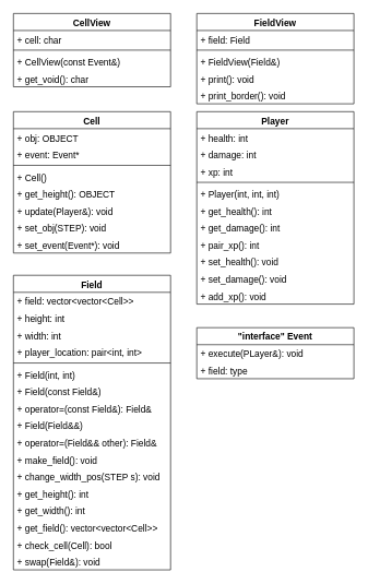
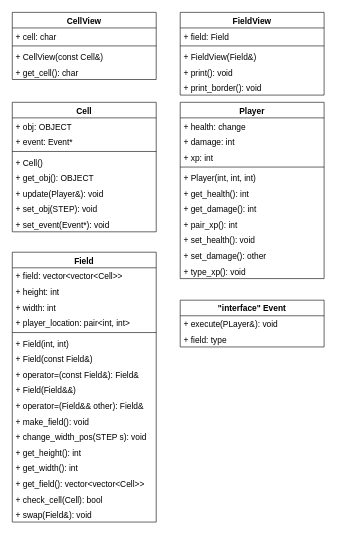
- <mxCell id="14" value="+ CellView(const Event&amp;)" style="text;strokeColor=none;fillColor=none;align=left;verticalAlign=top;spacingLeft=4;spacingRight=4;overflow=hidden;rotatable=0;points=[[0,0.5],[1,0.5]];portConstraint=eastwest;labelBackgroundColor=none;labelBorderColor=none;fontFamily=Helvetica;fontSize=14;html=0;" vertex="1" parent="11"><mxGeometry y="60" width="240" height="26" as="geometry" /></mxCell>
+ <mxCell id="14" value="+ CellView(const Cell&amp;)" style="text;strokeColor=none;fillColor=none;align=left;verticalAlign=top;spacingLeft=4;spacingRight=4;overflow=hidden;rotatable=0;points=[[0,0.5],[1,0.5]];portConstraint=eastwest;labelBackgroundColor=none;labelBorderColor=none;fontFamily=Helvetica;fontSize=14;html=0;" vertex="1" parent="11"><mxGeometry y="60" width="240" height="26" as="geometry" /></mxCell>
- <mxCell id="15" value="+ get_void(): char" style="text;strokeColor=none;fillColor=none;align=left;verticalAlign=top;spacingLeft=4;spacingRight=4;overflow=hidden;rotatable=0;points=[[0,0.5],[1,0.5]];portConstraint=eastwest;labelBackgroundColor=none;labelBorderColor=none;fontFamily=Helvetica;fontSize=14;html=0;" vertex="1" parent="11"><mxGeometry y="86" width="240" height="26" as="geometry" /></mxCell>
+ <mxCell id="15" value="+ get_cell(): char" style="text;strokeColor=none;fillColor=none;align=left;verticalAlign=top;spacingLeft=4;spacingRight=4;overflow=hidden;rotatable=0;points=[[0,0.5],[1,0.5]];portConstraint=eastwest;labelBackgroundColor=none;labelBorderColor=none;fontFamily=Helvetica;fontSize=14;html=0;" vertex="1" parent="11"><mxGeometry y="86" width="240" height="26" as="geometry" /></mxCell>
- <mxCell id="41" value="+ health: int " style="text;strokeColor=none;fillColor=none;align=left;verticalAlign=top;spacingLeft=4;spacingRight=4;overflow=hidden;rotatable=0;points=[[0,0.5],[1,0.5]];portConstraint=eastwest;fontSize=14;fontFamily=Helvetica;labelBackgroundColor=none;labelBorderColor=none;" vertex="1" parent="40"><mxGeometry y="26" width="240" height="26" as="geometry" /></mxCell>
+ <mxCell id="41" value="+ health: change " style="text;strokeColor=none;fillColor=none;align=left;verticalAlign=top;spacingLeft=4;spacingRight=4;overflow=hidden;rotatable=0;points=[[0,0.5],[1,0.5]];portConstraint=eastwest;fontSize=14;fontFamily=Helvetica;labelBackgroundColor=none;labelBorderColor=none;" vertex="1" parent="40"><mxGeometry y="26" width="240" height="26" as="geometry" /></mxCell>
- <mxCell id="7" value="+ get_height(): OBJECT" style="text;strokeColor=none;fillColor=none;align=left;verticalAlign=top;spacingLeft=4;spacingRight=4;overflow=hidden;rotatable=0;points=[[0,0.5],[1,0.5]];portConstraint=eastwest;fontSize=14;" vertex="1" parent="2"><mxGeometry y="112" width="240" height="26" as="geometry" /></mxCell>
+ <mxCell id="7" value="+ get_obj(): OBJECT" style="text;strokeColor=none;fillColor=none;align=left;verticalAlign=top;spacingLeft=4;spacingRight=4;overflow=hidden;rotatable=0;points=[[0,0.5],[1,0.5]];portConstraint=eastwest;fontSize=14;" vertex="1" parent="2"><mxGeometry y="112" width="240" height="26" as="geometry" /></mxCell>
- <mxCell id="50" value="+ set_damage(): void" style="text;strokeColor=none;fillColor=none;align=left;verticalAlign=top;spacingLeft=4;spacingRight=4;overflow=hidden;rotatable=0;points=[[0,0.5],[1,0.5]];portConstraint=eastwest;fontSize=14;" vertex="1" parent="40"><mxGeometry y="242" width="240" height="26" as="geometry" /></mxCell>
+ <mxCell id="50" value="+ set_damage(): other" style="text;strokeColor=none;fillColor=none;align=left;verticalAlign=top;spacingLeft=4;spacingRight=4;overflow=hidden;rotatable=0;points=[[0,0.5],[1,0.5]];portConstraint=eastwest;fontSize=14;" vertex="1" parent="40"><mxGeometry y="242" width="240" height="26" as="geometry" /></mxCell>
- <mxCell id="51" value="+ add_xp(): void" style="text;strokeColor=none;fillColor=none;align=left;verticalAlign=top;spacingLeft=4;spacingRight=4;overflow=hidden;rotatable=0;points=[[0,0.5],[1,0.5]];portConstraint=eastwest;fontSize=14;" vertex="1" parent="40"><mxGeometry y="268" width="240" height="26" as="geometry" /></mxCell>
+ <mxCell id="51" value="+ type_xp(): void" style="text;strokeColor=none;fillColor=none;align=left;verticalAlign=top;spacingLeft=4;spacingRight=4;overflow=hidden;rotatable=0;points=[[0,0.5],[1,0.5]];portConstraint=eastwest;fontSize=14;" vertex="1" parent="40"><mxGeometry y="268" width="240" height="26" as="geometry" /></mxCell>
